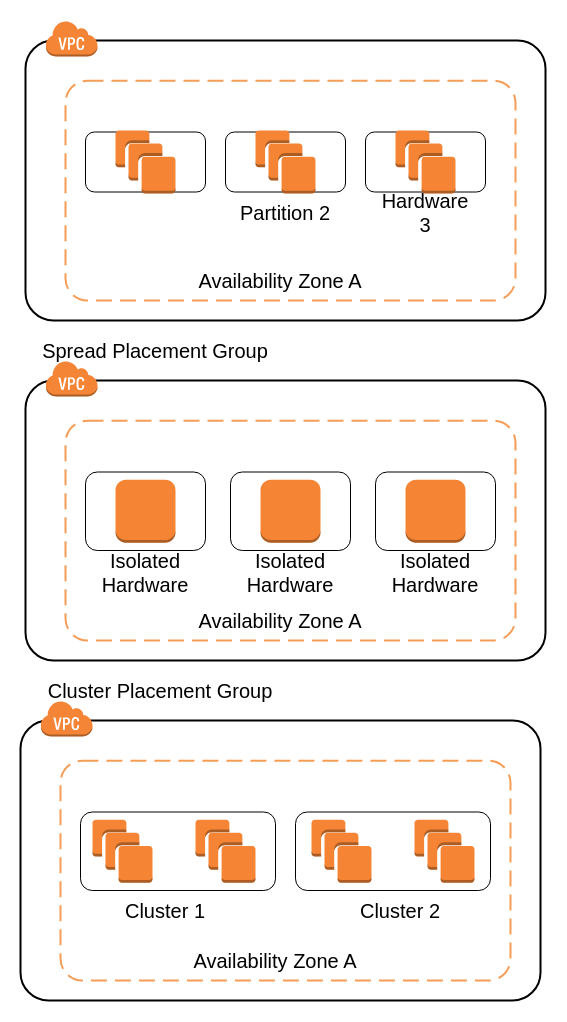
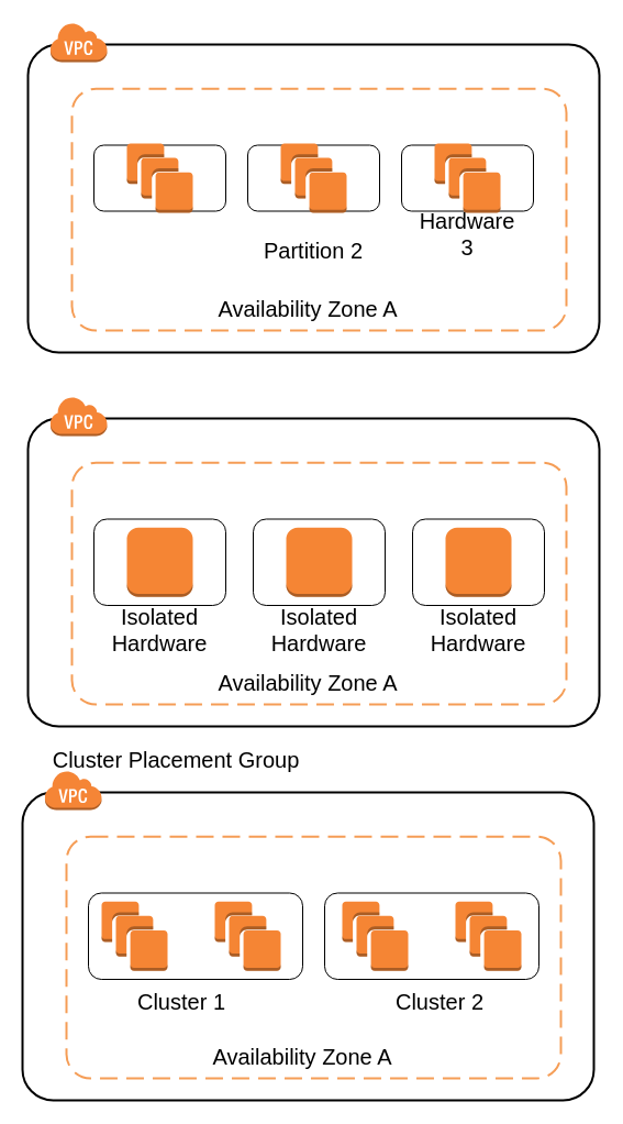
- <mxCell id="11" value="Partition 2" style="text;html=1;strokeColor=none;fillColor=none;align=center;verticalAlign=middle;whiteSpace=wrap;rounded=0;fontSize=20;" vertex="1" parent="1"><mxGeometry x="235" y="201.5" width="100" height="20" as="geometry" /></mxCell>
+ <mxCell id="11" value="Partition 2" style="text;html=1;strokeColor=none;fillColor=none;align=center;verticalAlign=middle;whiteSpace=wrap;rounded=0;fontSize=20;" vertex="1" parent="1"><mxGeometry x="235" y="216.5" width="100" height="20" as="geometry" /></mxCell>
- <mxCell id="39" value="Spread Placement Group" style="text;html=1;strokeColor=none;fillColor=none;align=center;verticalAlign=middle;whiteSpace=wrap;rounded=0;fontSize=20;" vertex="1" parent="1"><mxGeometry x="35" y="340" width="240" height="20" as="geometry" /></mxCell>
